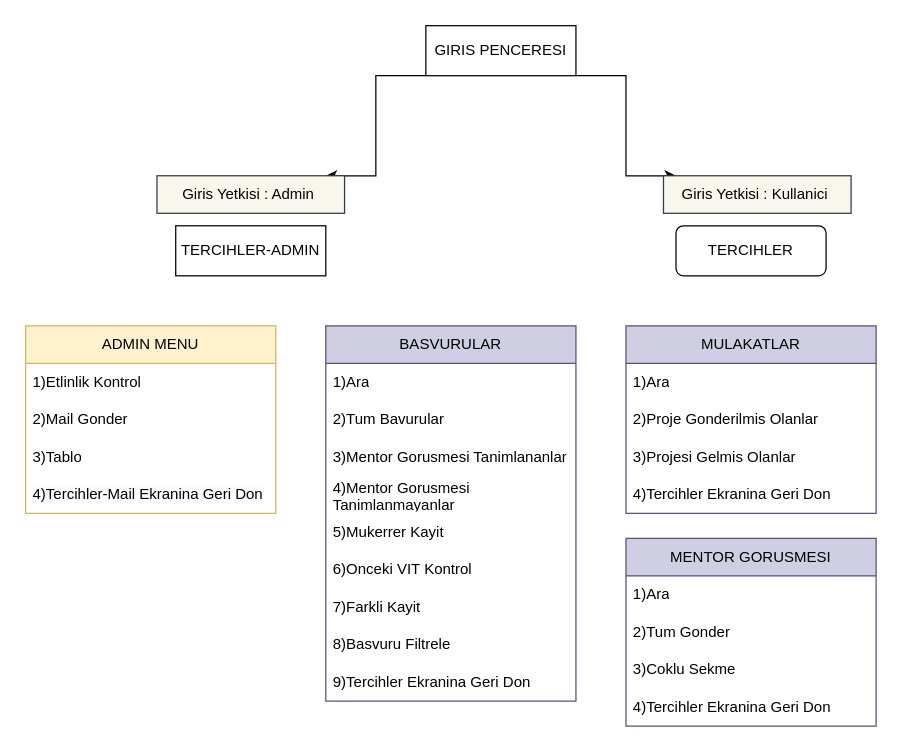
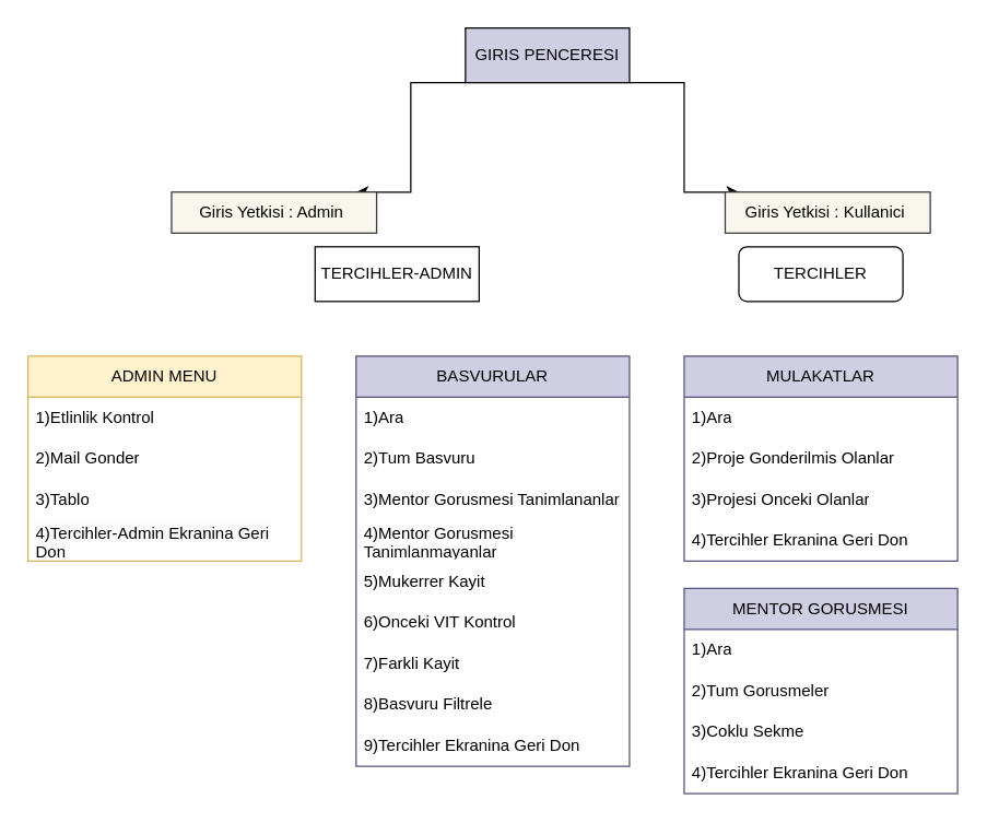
- <mxCell id="2" value="GIRIS PENCERESI" style="rounded=0;whiteSpace=wrap;html=1;" vertex="1" parent="1"><mxGeometry x="340" y="20" width="120" height="40" as="geometry" /></mxCell>
+ <mxCell id="2" value="GIRIS PENCERESI" style="rounded=0;whiteSpace=wrap;html=1;fillColor=#d0cee2;" vertex="1" parent="1"><mxGeometry x="340" y="20" width="120" height="40" as="geometry" /></mxCell>
- <mxCell id="9" value="TERCIHLER-ADMIN" style="rounded=0;whiteSpace=wrap;html=1;gradientColor=default;fillColor=none;" vertex="1" parent="1"><mxGeometry x="140" y="180" width="120" height="40" as="geometry" /></mxCell>
+ <mxCell id="9" value="TERCIHLER-ADMIN" style="rounded=0;whiteSpace=wrap;html=1;gradientColor=default;fillColor=none;" vertex="1" parent="1"><mxGeometry x="230" y="180" width="120" height="40" as="geometry" /></mxCell>
- <mxCell id="12" value="2)Tum Bavurular" style="text;strokeColor=none;fillColor=none;align=left;verticalAlign=middle;spacingLeft=4;spacingRight=4;overflow=hidden;points=[[0,0.5],[1,0.5]];portConstraint=eastwest;rotatable=0;whiteSpace=wrap;html=1;" vertex="1" parent="10"><mxGeometry y="60" width="200" height="30" as="geometry" /></mxCell>
+ <mxCell id="12" value="2)Tum Basvuru" style="text;strokeColor=none;fillColor=none;align=left;verticalAlign=middle;spacingLeft=4;spacingRight=4;overflow=hidden;points=[[0,0.5],[1,0.5]];portConstraint=eastwest;rotatable=0;whiteSpace=wrap;html=1;" vertex="1" parent="10"><mxGeometry y="60" width="200" height="30" as="geometry" /></mxCell>
- <mxCell id="28" value="3)Projesi Gelmis Olanlar" style="text;strokeColor=none;fillColor=none;align=left;verticalAlign=middle;spacingLeft=4;spacingRight=4;overflow=hidden;points=[[0,0.5],[1,0.5]];portConstraint=eastwest;rotatable=0;whiteSpace=wrap;html=1;" vertex="1" parent="25"><mxGeometry y="90" width="200" height="30" as="geometry" /></mxCell>
+ <mxCell id="28" value="3)Projesi Onceki Olanlar" style="text;strokeColor=none;fillColor=none;align=left;verticalAlign=middle;spacingLeft=4;spacingRight=4;overflow=hidden;points=[[0,0.5],[1,0.5]];portConstraint=eastwest;rotatable=0;whiteSpace=wrap;html=1;" vertex="1" parent="25"><mxGeometry y="90" width="200" height="30" as="geometry" /></mxCell>
- <mxCell id="34" value="&lt;span style=&quot;color: rgb(0, 0, 0); font-family: Helvetica; font-size: 12px; font-style: normal; font-variant-ligatures: normal; font-variant-caps: normal; font-weight: 400; letter-spacing: normal; orphans: 2; text-align: left; text-indent: 0px; text-transform: none; widows: 2; word-spacing: 0px; -webkit-text-stroke-width: 0px; white-space: normal; background-color: rgb(251, 251, 251); text-decoration-thickness: initial; text-decoration-style: initial; text-decoration-color: initial; float: none; display: inline !important;&quot;&gt;4)Tercihler-Mail Ekranina Geri Don&lt;/span&gt;" style="text;strokeColor=none;fillColor=none;align=left;verticalAlign=middle;spacingLeft=4;spacingRight=4;overflow=hidden;points=[[0,0.5],[1,0.5]];portConstraint=eastwest;rotatable=0;whiteSpace=wrap;html=1;" vertex="1" parent="30"><mxGeometry y="120" width="200" height="30" as="geometry" /></mxCell>
+ <mxCell id="34" value="&lt;span style=&quot;color: rgb(0, 0, 0); font-family: Helvetica; font-size: 12px; font-style: normal; font-variant-ligatures: normal; font-variant-caps: normal; font-weight: 400; letter-spacing: normal; orphans: 2; text-align: left; text-indent: 0px; text-transform: none; widows: 2; word-spacing: 0px; -webkit-text-stroke-width: 0px; white-space: normal; background-color: rgb(251, 251, 251); text-decoration-thickness: initial; text-decoration-style: initial; text-decoration-color: initial; float: none; display: inline !important;&quot;&gt;4)Tercihler-Admin Ekranina Geri Don&lt;/span&gt;" style="text;strokeColor=none;fillColor=none;align=left;verticalAlign=middle;spacingLeft=4;spacingRight=4;overflow=hidden;points=[[0,0.5],[1,0.5]];portConstraint=eastwest;rotatable=0;whiteSpace=wrap;html=1;" vertex="1" parent="30"><mxGeometry y="120" width="200" height="30" as="geometry" /></mxCell>
- <mxCell id="22" value="2)Tum Gonder" style="text;strokeColor=none;fillColor=none;align=left;verticalAlign=middle;spacingLeft=4;spacingRight=4;overflow=hidden;points=[[0,0.5],[1,0.5]];portConstraint=eastwest;rotatable=0;whiteSpace=wrap;html=1;" vertex="1" parent="20"><mxGeometry y="60" width="200" height="30" as="geometry" /></mxCell>
+ <mxCell id="22" value="2)Tum Gorusmeler" style="text;strokeColor=none;fillColor=none;align=left;verticalAlign=middle;spacingLeft=4;spacingRight=4;overflow=hidden;points=[[0,0.5],[1,0.5]];portConstraint=eastwest;rotatable=0;whiteSpace=wrap;html=1;" vertex="1" parent="20"><mxGeometry y="60" width="200" height="30" as="geometry" /></mxCell>
